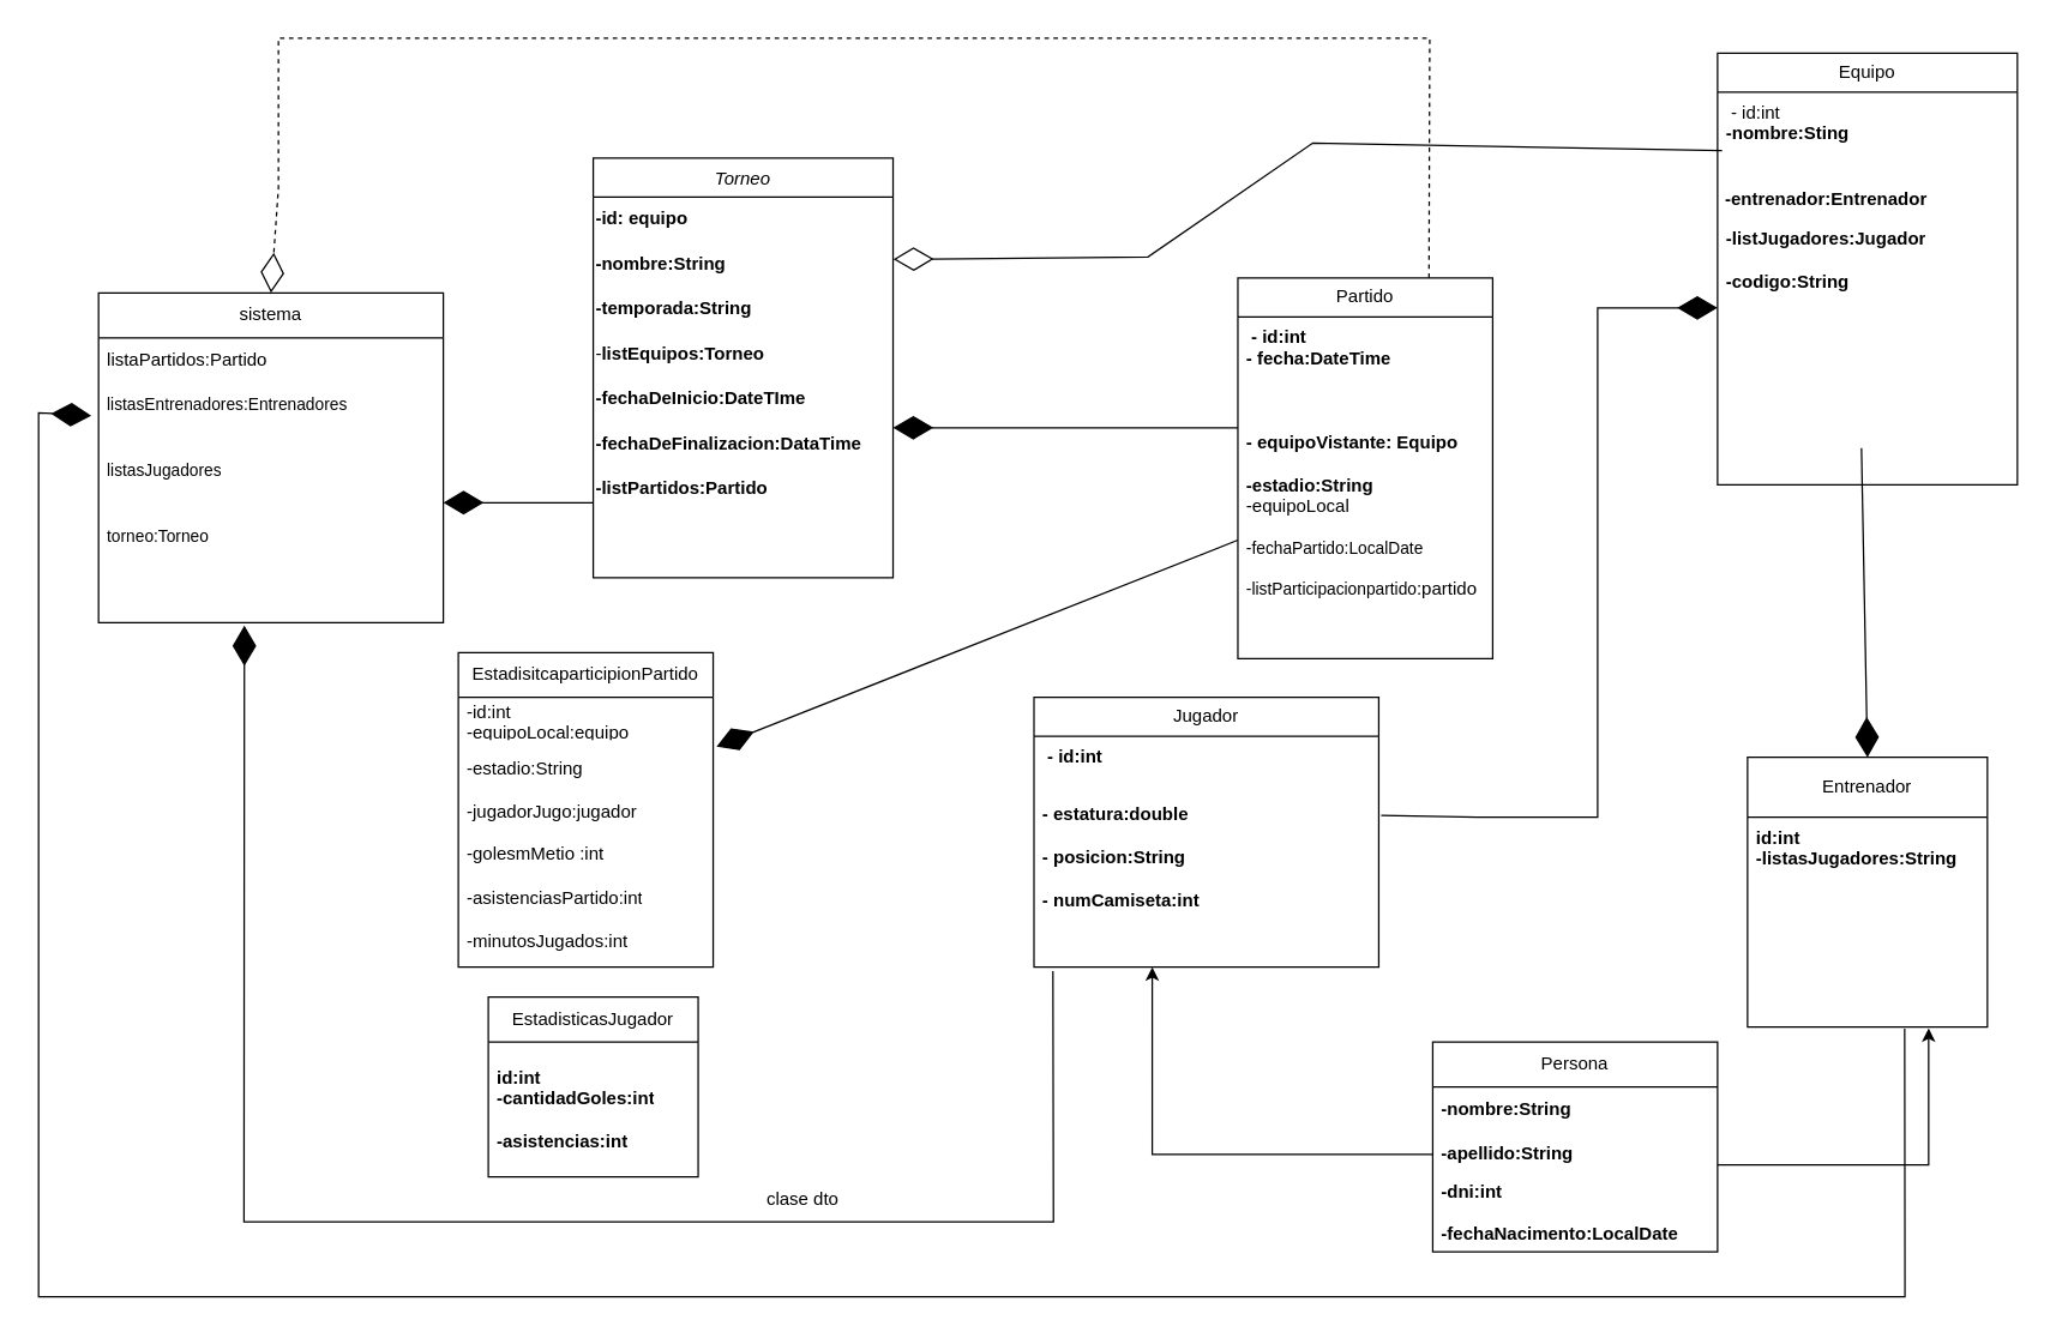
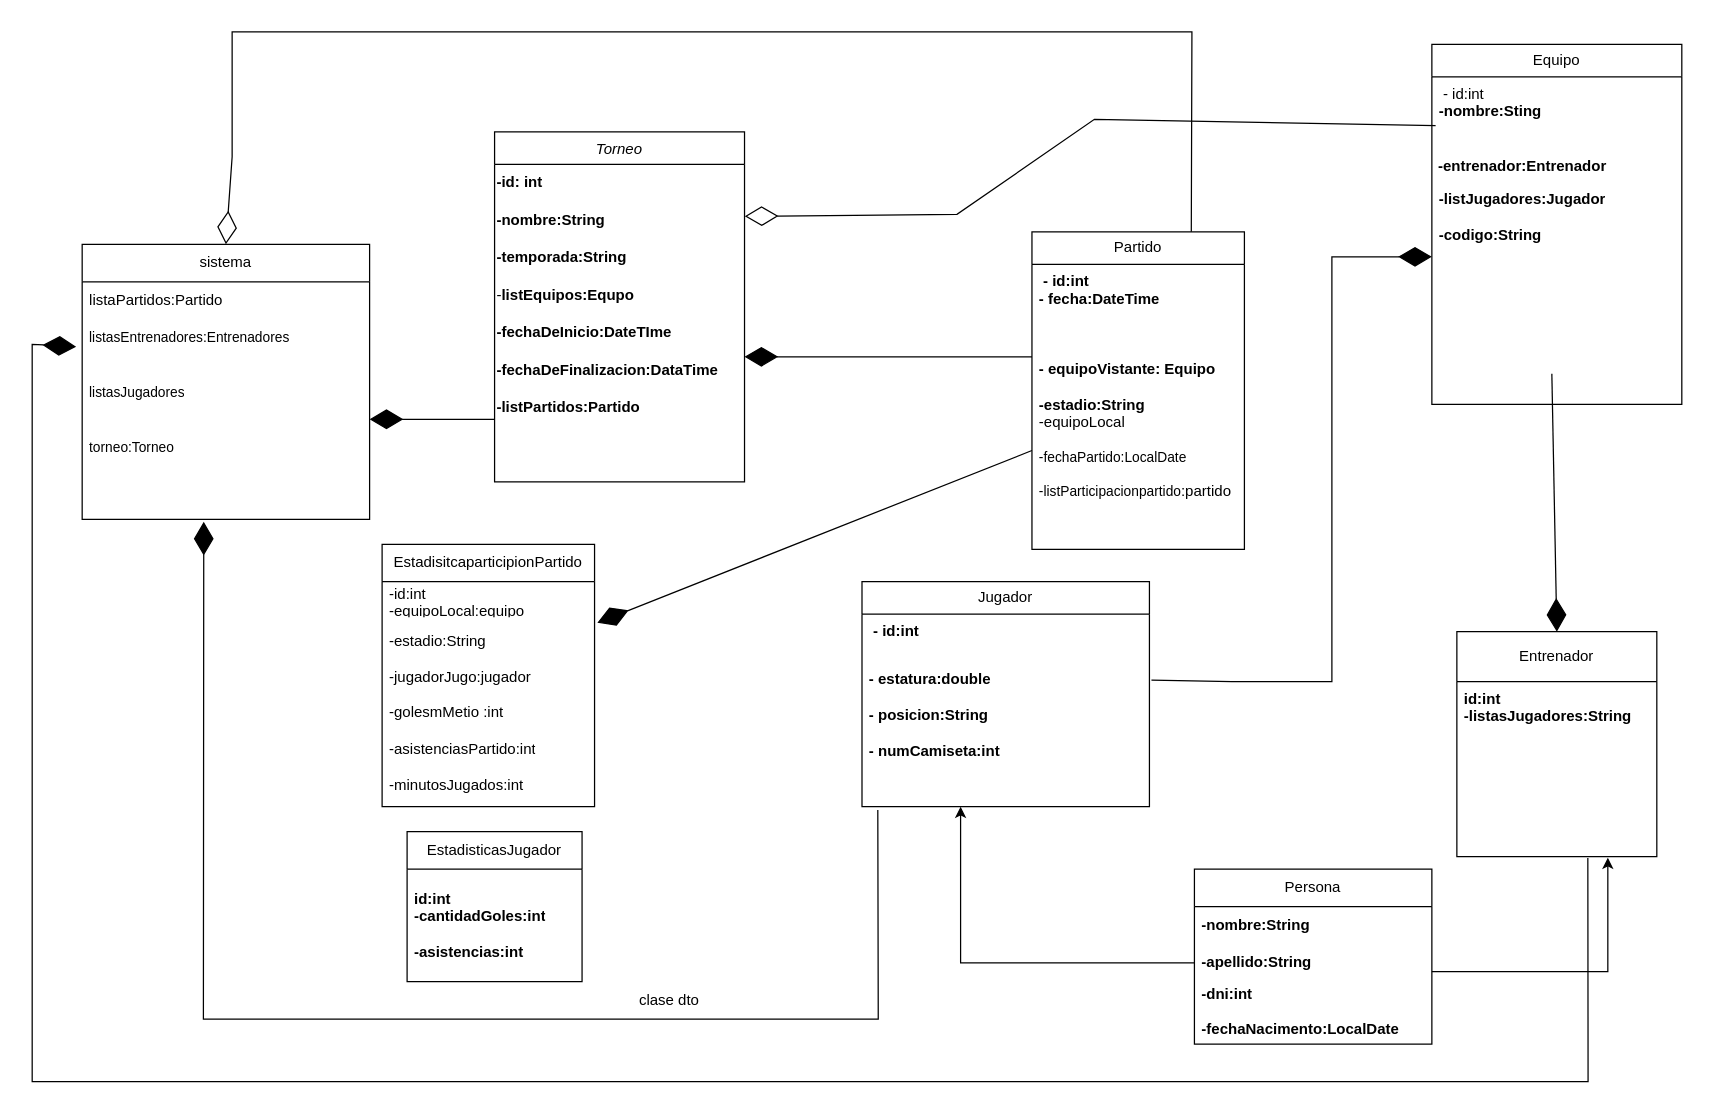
- <mxCell id="45" value="" style="endArrow=diamondThin;endFill=0;endSize=24;html=1;rounded=0;entryX=0.5;entryY=0;entryDx=0;entryDy=0;exitX=0.75;exitY=0;exitDx=0;exitDy=0;dashed=1;" parent="1" source="21" target="37" edge="1"><mxGeometry width="160" relative="1" as="geometry"><mxPoint x="470" as="sourcePoint" y="180" /><mxPoint x="630" as="targetPoint" y="180" /><Array as="points"><mxPoint x="948" y="20" /><mxPoint x="180" y="20" /><mxPoint x="180" y="120" /></Array></mxGeometry></mxCell>
+ <mxCell id="45" value="" style="endArrow=diamondThin;endFill=0;endSize=24;html=1;rounded=0;entryX=0.5;entryY=0;entryDx=0;entryDy=0;exitX=0.75;exitY=0;exitDx=0;exitDy=0;" parent="1" source="21" target="37" edge="1"><mxGeometry width="160" relative="1" as="geometry"><mxPoint x="470" as="sourcePoint" y="180" /><mxPoint x="630" as="targetPoint" y="180" /><Array as="points"><mxPoint x="948" y="20" /><mxPoint x="180" y="20" /><mxPoint x="180" y="120" /></Array></mxGeometry></mxCell>
- <mxCell id="3" value="&lt;b&gt;-id: equipo&lt;/b&gt;" style="text;html=1;align=left;verticalAlign=middle;resizable=0;points=[];autosize=1;strokeColor=none;fillColor=none;" parent="2" vertex="1"><mxGeometry y="26" width="200" height="30" as="geometry" /></mxCell>
+ <mxCell id="3" value="&lt;b&gt;-id: int&lt;/b&gt;" style="text;html=1;align=left;verticalAlign=middle;resizable=0;points=[];autosize=1;strokeColor=none;fillColor=none;" parent="2" vertex="1"><mxGeometry y="26" width="200" height="30" as="geometry" /></mxCell>
- <mxCell id="6" value="-&lt;b&gt;listEquipos:Torneo&lt;/b&gt;" style="text;html=1;align=left;verticalAlign=middle;resizable=0;points=[];autosize=1;strokeColor=none;fillColor=none;" parent="2" vertex="1"><mxGeometry y="116" width="200" height="30" as="geometry" /></mxCell>
+ <mxCell id="6" value="-&lt;b&gt;listEquipos:Equpo&lt;/b&gt;" style="text;html=1;align=left;verticalAlign=middle;resizable=0;points=[];autosize=1;strokeColor=none;fillColor=none;" parent="2" vertex="1"><mxGeometry y="116" width="200" height="30" as="geometry" /></mxCell>
